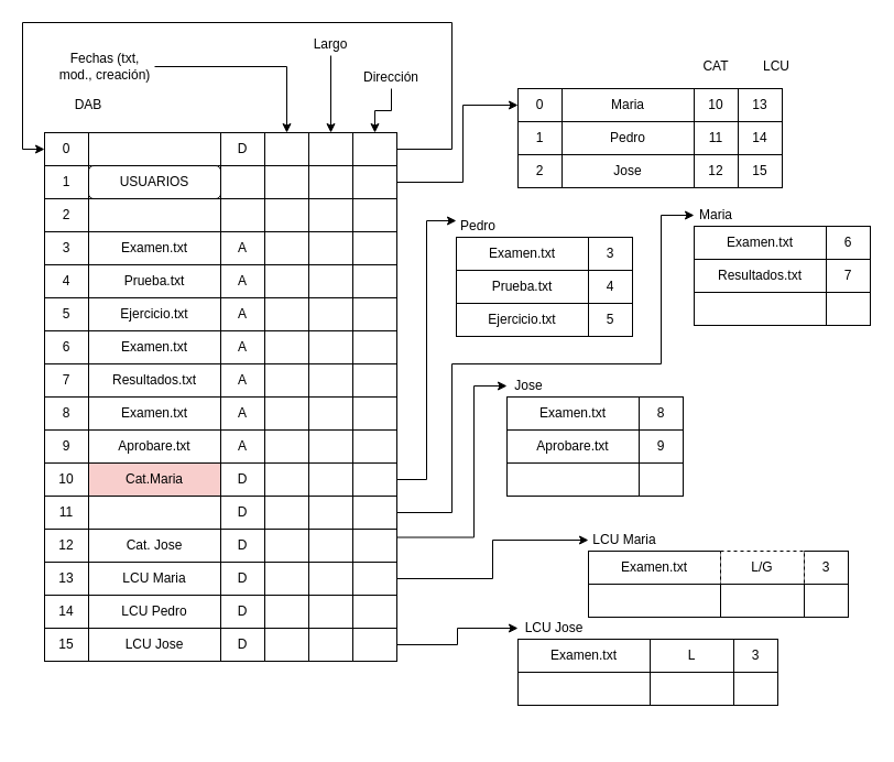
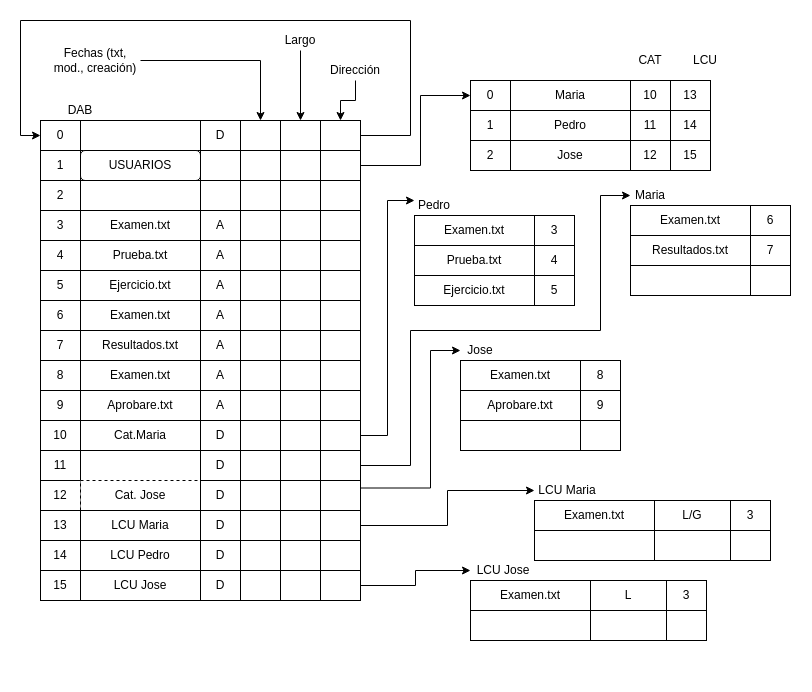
- <mxCell id="47" value="DAB" style="text;html=1;strokeColor=none;fillColor=none;align=center;verticalAlign=middle;whiteSpace=wrap;rounded=0;" parent="1" vertex="1"><mxGeometry x="60" y="85" width="40" height="20" as="geometry" /></mxCell>
+ <mxCell id="47" value="DAB" style="text;html=1;strokeColor=none;fillColor=none;align=center;verticalAlign=middle;whiteSpace=wrap;rounded=0;" parent="1" vertex="1"><mxGeometry x="60" y="100" width="40" height="20" as="geometry" /></mxCell>
- <mxCell id="81" value="Cat.Maria" style="rounded=0;whiteSpace=wrap;html=1;fillColor=#f8cecc;" parent="1" vertex="1"><mxGeometry x="80" y="420" width="120" height="30" as="geometry" /></mxCell>
+ <mxCell id="81" value="Cat.Maria" style="rounded=0;whiteSpace=wrap;html=1;" parent="1" vertex="1"><mxGeometry x="80" y="420" width="120" height="30" as="geometry" /></mxCell>
- <mxCell id="101" value="Cat. Jose" style="rounded=0;whiteSpace=wrap;html=1;" parent="1" vertex="1"><mxGeometry x="80" y="480" width="120" height="30" as="geometry" /></mxCell>
+ <mxCell id="101" value="Cat. Jose" style="rounded=0;whiteSpace=wrap;html=1;dashed=1;" parent="1" vertex="1"><mxGeometry x="80" y="480" width="120" height="30" as="geometry" /></mxCell>
- <mxCell id="154" value="L/G" style="rounded=0;whiteSpace=wrap;html=1;dashed=1;" parent="153" vertex="1"><mxGeometry width="76" height="30" as="geometry" /></mxCell>
+ <mxCell id="154" value="L/G" style="rounded=0;whiteSpace=wrap;html=1;" parent="153" vertex="1"><mxGeometry width="76" height="30" as="geometry" /></mxCell>
